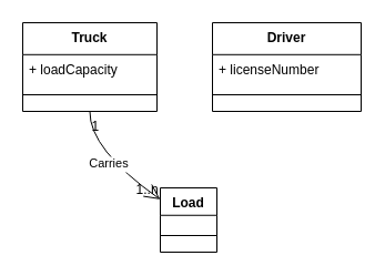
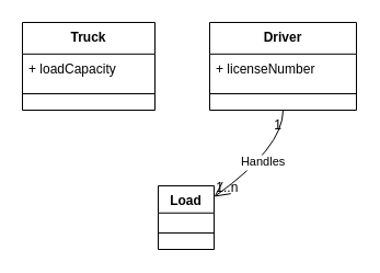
- <mxCell id="10" value="Carries" style="curved=1;startArrow=none;endArrow=open;endSize=12;exitX=0.5;exitY=1;entryX=0;entryY=0.18;" edge="1" parent="1" source="2" target="5"><mxGeometry relative="1" as="geometry"><Array as="points"><mxPoint x="80" y="134" /></Array></mxGeometry></mxCell>
- <mxCell id="11" value="1" style="edgeLabel;resizable=0;labelBackgroundColor=none;fontSize=12;align=left;verticalAlign=top;" vertex="1" parent="10"><mxGeometry x="-1" relative="1" as="geometry" /></mxCell>
- <mxCell id="12" value="1..n" style="edgeLabel;resizable=0;labelBackgroundColor=none;fontSize=12;align=right;verticalAlign=bottom;" vertex="1" parent="10"><mxGeometry x="1" relative="1" as="geometry" /></mxCell>
+ <mxCell id="13" value="Handles" style="curved=1;startArrow=none;endArrow=open;endSize=12;exitX=0.5;exitY=1;entryX=0.99;entryY=0.18;" edge="1" parent="1" source="7" target="5"><mxGeometry relative="1" as="geometry"><Array as="points"><mxPoint x="258" y="134" /></Array></mxGeometry></mxCell>
+ <mxCell id="14" value="1" style="edgeLabel;resizable=0;labelBackgroundColor=none;fontSize=12;align=right;verticalAlign=top;" vertex="1" parent="13"><mxGeometry x="-1" relative="1" as="geometry" /></mxCell>
+ <mxCell id="15" value="1..n" style="edgeLabel;resizable=0;labelBackgroundColor=none;fontSize=12;align=left;verticalAlign=bottom;" vertex="1" parent="13"><mxGeometry x="1" relative="1" as="geometry" /></mxCell>
